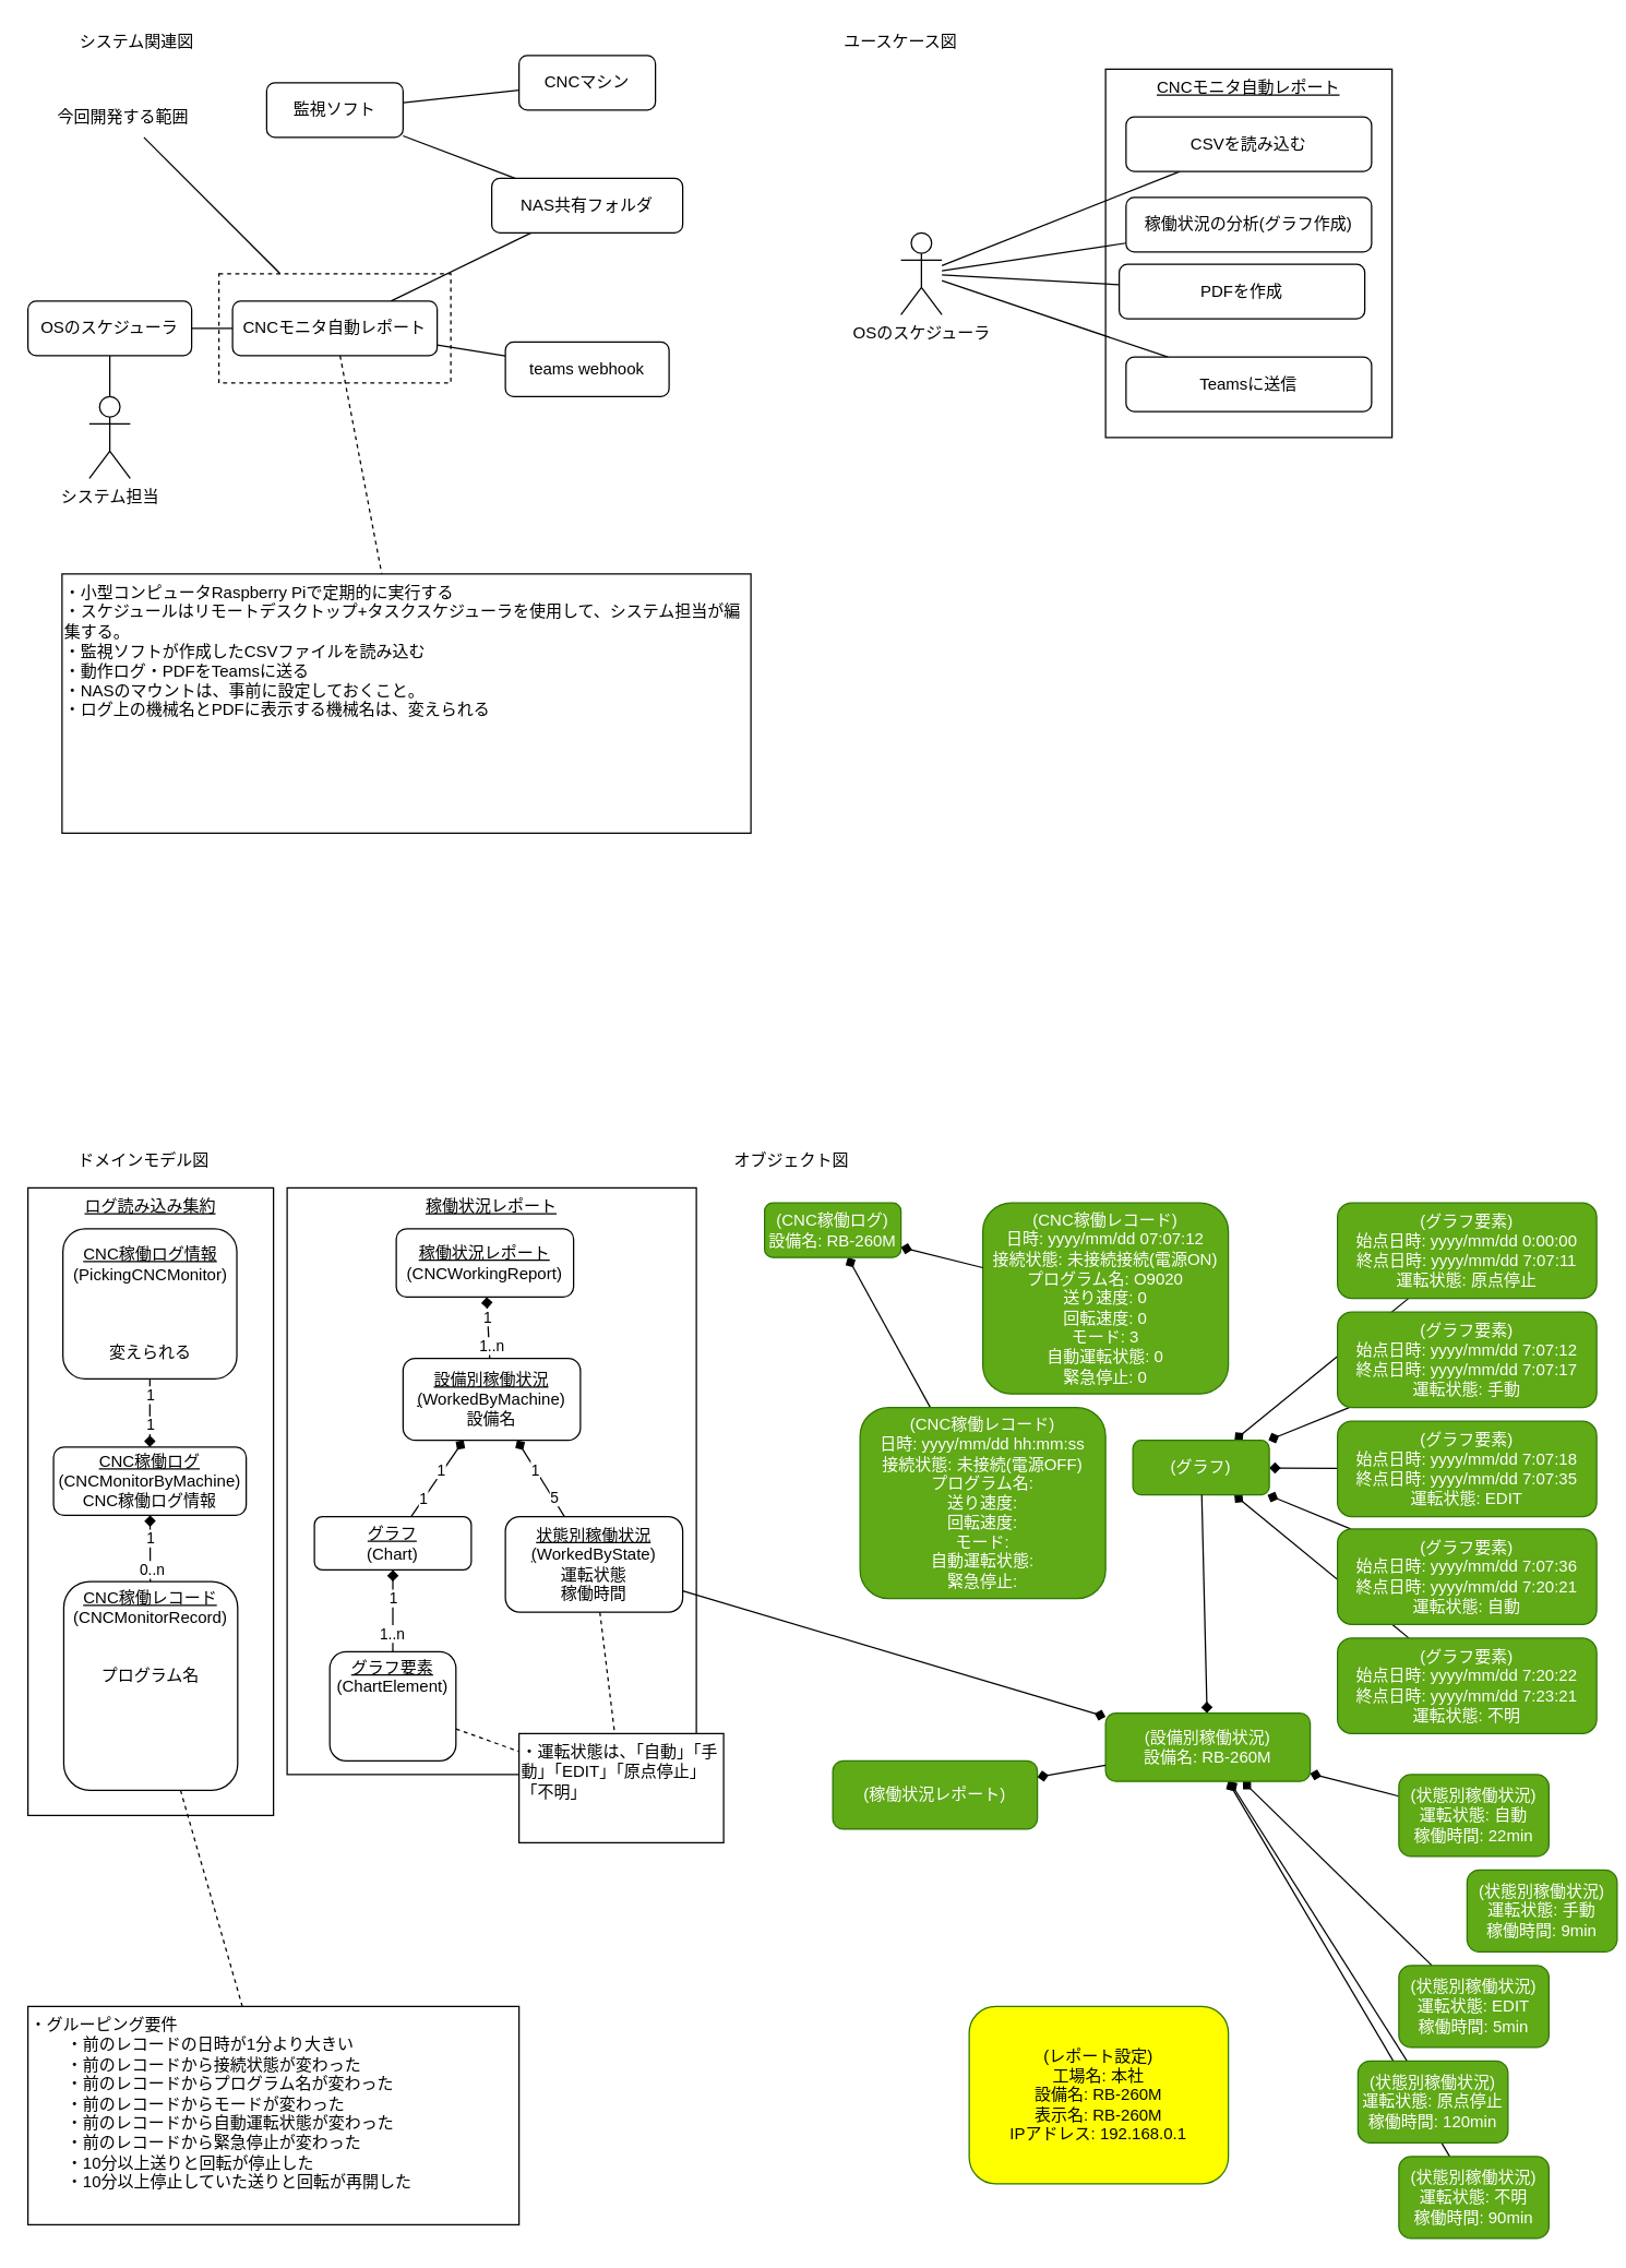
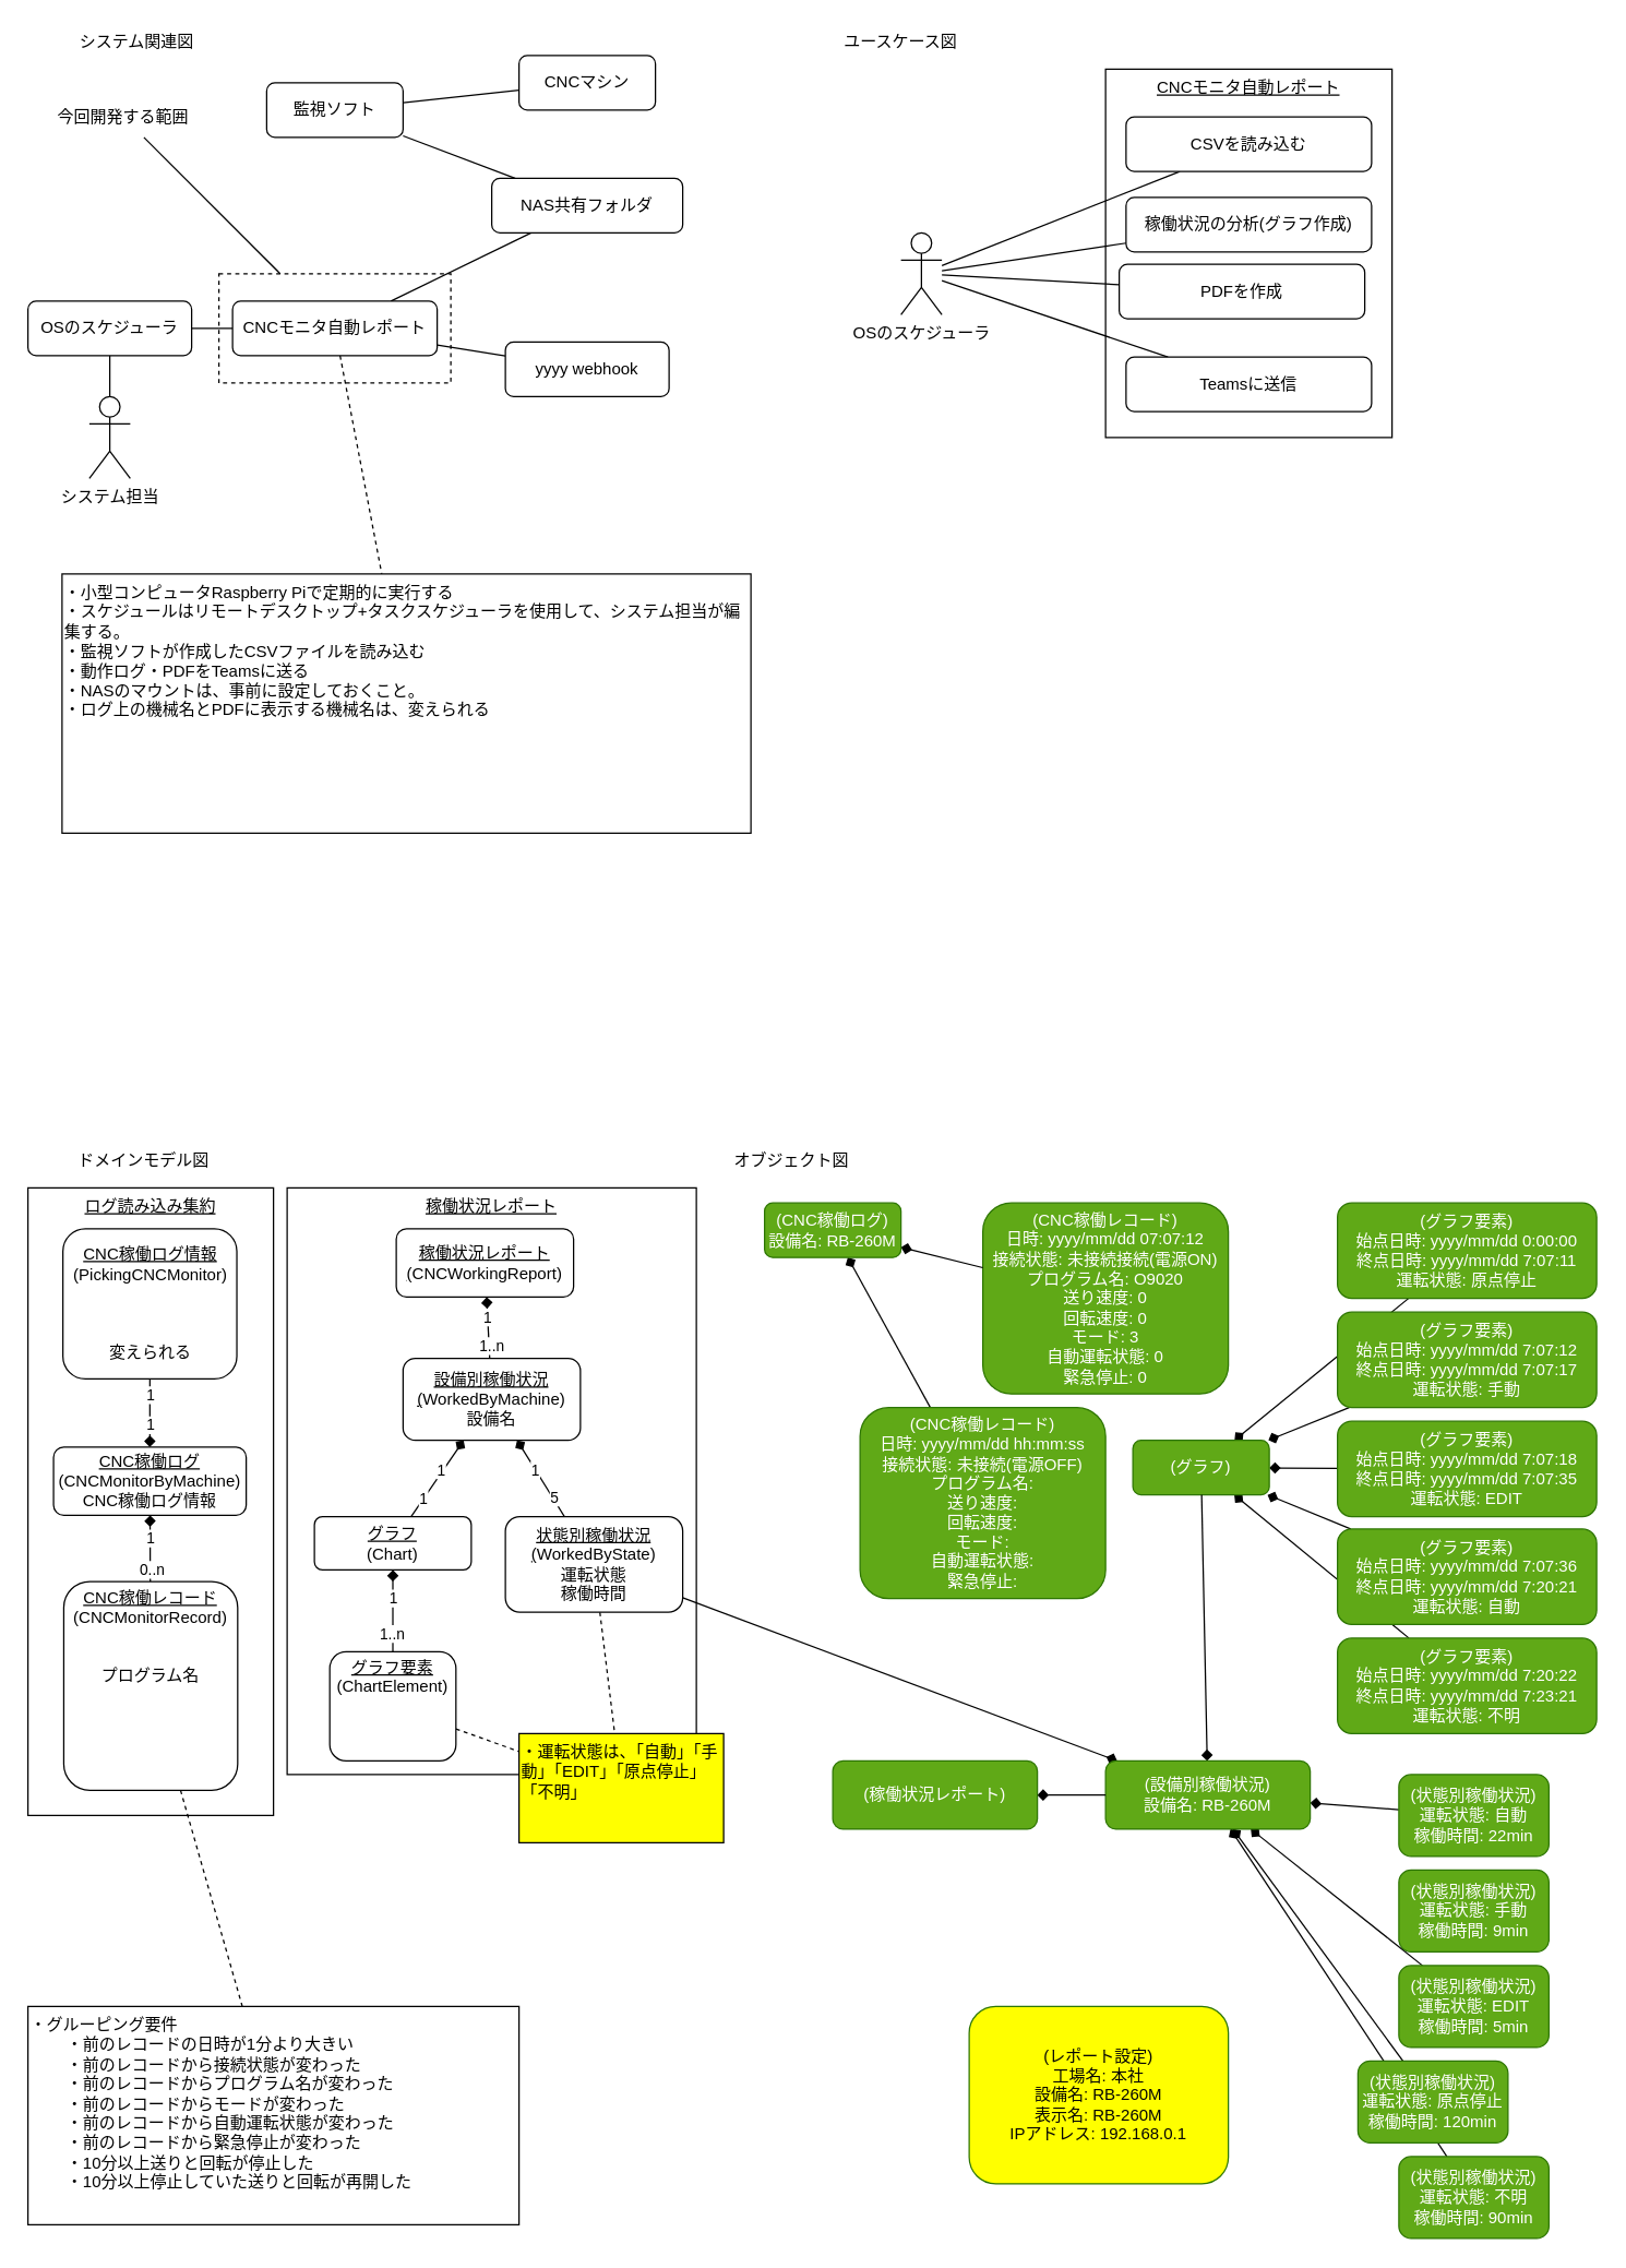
- <mxCell id="27" value="teams webhook" style="rounded=1;whiteSpace=wrap;html=1;" parent="1" vertex="1"><mxGeometry x="370" y="250" width="120" height="40" as="geometry" /></mxCell>
+ <mxCell id="27" value="yyyy webhook" style="rounded=1;whiteSpace=wrap;html=1;" parent="1" vertex="1"><mxGeometry x="370" y="250" width="120" height="40" as="geometry" /></mxCell>
- <mxCell id="70" value="(設備別稼働状況)&lt;br&gt;設備名:&amp;nbsp;RB-260M" style="rounded=1;whiteSpace=wrap;html=1;verticalAlign=middle;align=center;fillColor=#60a917;strokeColor=#2D7600;fontColor=#ffffff;" parent="1" vertex="1"><mxGeometry x="810" y="1255" width="150" height="50" as="geometry" /></mxCell>
+ <mxCell id="70" value="(設備別稼働状況)&lt;br&gt;設備名:&amp;nbsp;RB-260M" style="rounded=1;whiteSpace=wrap;html=1;verticalAlign=middle;align=center;fillColor=#60a917;strokeColor=#2D7600;fontColor=#ffffff;" parent="1" vertex="1"><mxGeometry x="810" y="1290" width="150" height="50" as="geometry" /></mxCell>
- <mxCell id="89" value="&lt;span&gt;・運転状態は、「自動」「手動」「EDIT」「原点停止」「不明」&lt;br&gt;&lt;br&gt;&lt;/span&gt;" style="rounded=0;whiteSpace=wrap;html=1;align=left;verticalAlign=top;" parent="1" vertex="1"><mxGeometry x="380" y="1270" width="150" height="80" as="geometry" /></mxCell>
+ <mxCell id="89" value="&lt;span&gt;・運転状態は、「自動」「手動」「EDIT」「原点停止」「不明」&lt;br&gt;&lt;br&gt;&lt;/span&gt;" style="rounded=0;whiteSpace=wrap;html=1;align=left;verticalAlign=top;fillColor=#ffff00;" parent="1" vertex="1"><mxGeometry x="380" y="1270" width="150" height="80" as="geometry" /></mxCell>
- <mxCell id="72" value="(状態別稼働状況)&lt;br&gt;運転状態: 手動&lt;br&gt;稼働時間: 9min" style="rounded=1;whiteSpace=wrap;html=1;verticalAlign=middle;align=center;fillColor=#60a917;strokeColor=#2D7600;fontColor=#ffffff;" parent="1" vertex="1"><mxGeometry x="1075" y="1370" width="110" height="60" as="geometry" /></mxCell>
+ <mxCell id="72" value="(状態別稼働状況)&lt;br&gt;運転状態: 手動&lt;br&gt;稼働時間: 9min" style="rounded=1;whiteSpace=wrap;html=1;verticalAlign=middle;align=center;fillColor=#60a917;strokeColor=#2D7600;fontColor=#ffffff;" parent="1" vertex="1"><mxGeometry x="1025" y="1370" width="110" height="60" as="geometry" /></mxCell>
